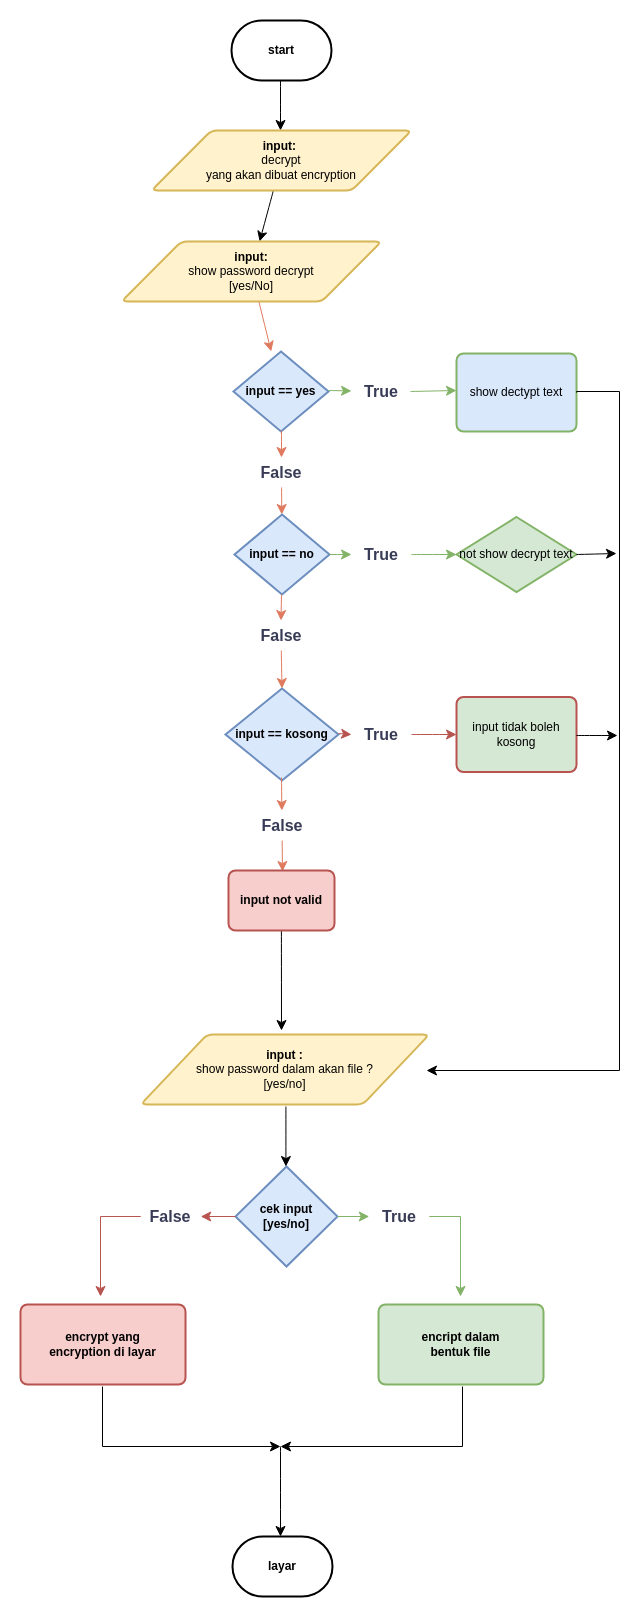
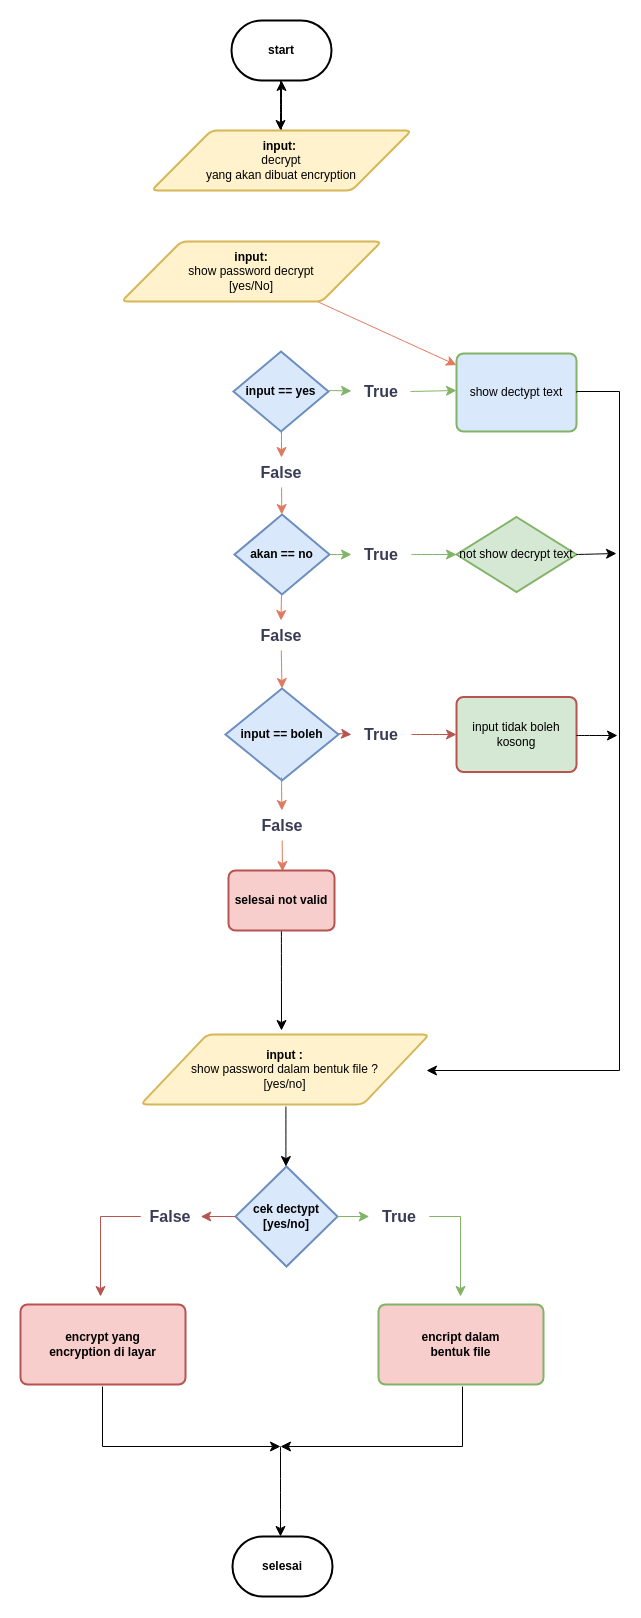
- <mxCell id="4" value="" style="edgeStyle=none;curved=1;rounded=0;orthogonalLoop=1;jettySize=auto;html=1;fontSize=12;fontColor=#393C56;startSize=8;endSize=8;" edge="1" parent="1" source="5" target="8"><mxGeometry relative="1" as="geometry" /></mxCell>
+ <mxCell id="4" value="" style="edgeStyle=none;curved=1;rounded=0;orthogonalLoop=1;jettySize=auto;html=1;fontSize=12;fontColor=#393C56;startSize=8;endSize=8;" edge="1" parent="1" source="5" target="2"><mxGeometry relative="1" as="geometry" /></mxCell>
- <mxCell id="7" value="" style="edgeStyle=none;curved=1;rounded=0;orthogonalLoop=1;jettySize=auto;html=1;strokeColor=#E07A5F;fontSize=12;fontColor=#393C56;startSize=8;endSize=8;fillColor=#F2CC8F;" edge="1" parent="1" source="8" target="6"><mxGeometry relative="1" as="geometry" /></mxCell>
+ <mxCell id="7" value="" style="edgeStyle=none;curved=1;rounded=0;orthogonalLoop=1;jettySize=auto;html=1;strokeColor=#E07A5F;fontSize=12;fontColor=#393C56;startSize=8;endSize=8;fillColor=#F2CC8F;" edge="1" parent="1" source="8" target="9"><mxGeometry relative="1" as="geometry" /></mxCell>
- <mxCell id="11" value="&lt;b&gt;input == no&lt;/b&gt;" style="strokeWidth=2;html=1;shape=mxgraph.flowchart.decision;whiteSpace=wrap;strokeColor=#6c8ebf;fillColor=#dae8fc;labelBackgroundColor=none;" vertex="1" parent="1"><mxGeometry x="234" y="514" width="95" height="80" as="geometry" /></mxCell>
+ <mxCell id="11" value="&lt;b&gt;akan == no&lt;/b&gt;" style="strokeWidth=2;html=1;shape=mxgraph.flowchart.decision;whiteSpace=wrap;strokeColor=#6c8ebf;fillColor=#dae8fc;labelBackgroundColor=none;" vertex="1" parent="1"><mxGeometry x="234" y="514" width="95" height="80" as="geometry" /></mxCell>
- <mxCell id="21" value="&lt;b&gt;input == kosong&lt;/b&gt;" style="strokeWidth=2;html=1;shape=mxgraph.flowchart.decision;whiteSpace=wrap;strokeColor=#6c8ebf;fillColor=#dae8fc;labelBackgroundColor=none;" vertex="1" parent="1"><mxGeometry x="225" y="688" width="113" height="92" as="geometry" /></mxCell>
+ <mxCell id="21" value="&lt;b&gt;input == boleh&lt;/b&gt;" style="strokeWidth=2;html=1;shape=mxgraph.flowchart.decision;whiteSpace=wrap;strokeColor=#6c8ebf;fillColor=#dae8fc;labelBackgroundColor=none;" vertex="1" parent="1"><mxGeometry x="225" y="688" width="113" height="92" as="geometry" /></mxCell>
- <mxCell id="51" value="&lt;b&gt;input not valid&lt;/b&gt;" style="rounded=1;whiteSpace=wrap;html=1;absoluteArcSize=1;arcSize=14;strokeWidth=2;strokeColor=#b85450;fillColor=#f8cecc;" vertex="1" parent="1"><mxGeometry x="228" y="870" width="106" height="60" as="geometry" /></mxCell>
+ <mxCell id="51" value="&lt;b&gt;selesai not valid&lt;/b&gt;" style="rounded=1;whiteSpace=wrap;html=1;absoluteArcSize=1;arcSize=14;strokeWidth=2;strokeColor=#b85450;fillColor=#f8cecc;" vertex="1" parent="1"><mxGeometry x="228" y="870" width="106" height="60" as="geometry" /></mxCell>
- <mxCell id="36" value="&lt;b&gt;input :&lt;/b&gt;&lt;div&gt;show password dalam akan file ?&lt;/div&gt;&lt;div&gt;[yes/no]&lt;/div&gt;" style="shape=parallelogram;html=1;strokeWidth=2;perimeter=parallelogramPerimeter;whiteSpace=wrap;rounded=1;arcSize=12;size=0.23;strokeColor=#d6b656;fillColor=#fff2cc;" vertex="1" parent="1"><mxGeometry x="140.25" y="1034" width="288.5" height="70" as="geometry" /></mxCell>
+ <mxCell id="36" value="&lt;b&gt;input :&lt;/b&gt;&lt;div&gt;show password dalam bentuk file ?&lt;/div&gt;&lt;div&gt;[yes/no]&lt;/div&gt;" style="shape=parallelogram;html=1;strokeWidth=2;perimeter=parallelogramPerimeter;whiteSpace=wrap;rounded=1;arcSize=12;size=0.23;strokeColor=#d6b656;fillColor=#fff2cc;" vertex="1" parent="1"><mxGeometry x="140.25" y="1034" width="288.5" height="70" as="geometry" /></mxCell>
- <mxCell id="37" value="&lt;b&gt;cek input&lt;/b&gt;&lt;br&gt;&lt;div&gt;&lt;b&gt;[yes/no]&lt;/b&gt;&lt;/div&gt;" style="strokeWidth=2;html=1;shape=mxgraph.flowchart.decision;whiteSpace=wrap;strokeColor=#6c8ebf;fillColor=#dae8fc;labelBackgroundColor=none;" vertex="1" parent="1"><mxGeometry x="235" y="1166" width="102" height="100" as="geometry" /></mxCell>
+ <mxCell id="37" value="&lt;b&gt;cek dectypt&lt;/b&gt;&lt;br&gt;&lt;div&gt;&lt;b&gt;[yes/no]&lt;/b&gt;&lt;/div&gt;" style="strokeWidth=2;html=1;shape=mxgraph.flowchart.decision;whiteSpace=wrap;strokeColor=#6c8ebf;fillColor=#dae8fc;labelBackgroundColor=none;" vertex="1" parent="1"><mxGeometry x="235" y="1166" width="102" height="100" as="geometry" /></mxCell>
- <mxCell id="46" value="&lt;b&gt;encript dalam&lt;/b&gt;&lt;div&gt;&lt;b&gt;bentuk file&lt;/b&gt;&lt;/div&gt;" style="rounded=1;whiteSpace=wrap;html=1;absoluteArcSize=1;arcSize=14;strokeWidth=2;strokeColor=#82b366;fillColor=#d5e8d4;" vertex="1" parent="1"><mxGeometry x="378" y="1304" width="165" height="80" as="geometry" /></mxCell>
+ <mxCell id="46" value="&lt;b&gt;encript dalam&lt;/b&gt;&lt;div&gt;&lt;b&gt;bentuk file&lt;/b&gt;&lt;/div&gt;" style="rounded=1;whiteSpace=wrap;html=1;absoluteArcSize=1;arcSize=14;strokeWidth=2;strokeColor=#82b366;fillColor=#f8cecc;" vertex="1" parent="1"><mxGeometry x="378" y="1304" width="165" height="80" as="geometry" /></mxCell>
- <mxCell id="48" value="&lt;b&gt;layar&lt;/b&gt;" style="strokeWidth=2;html=1;shape=mxgraph.flowchart.terminator;whiteSpace=wrap;" vertex="1" parent="1"><mxGeometry x="232" y="1536" width="100" height="60" as="geometry" /></mxCell>
+ <mxCell id="48" value="&lt;b&gt;selesai&lt;/b&gt;" style="strokeWidth=2;html=1;shape=mxgraph.flowchart.terminator;whiteSpace=wrap;" vertex="1" parent="1"><mxGeometry x="232" y="1536" width="100" height="60" as="geometry" /></mxCell>
